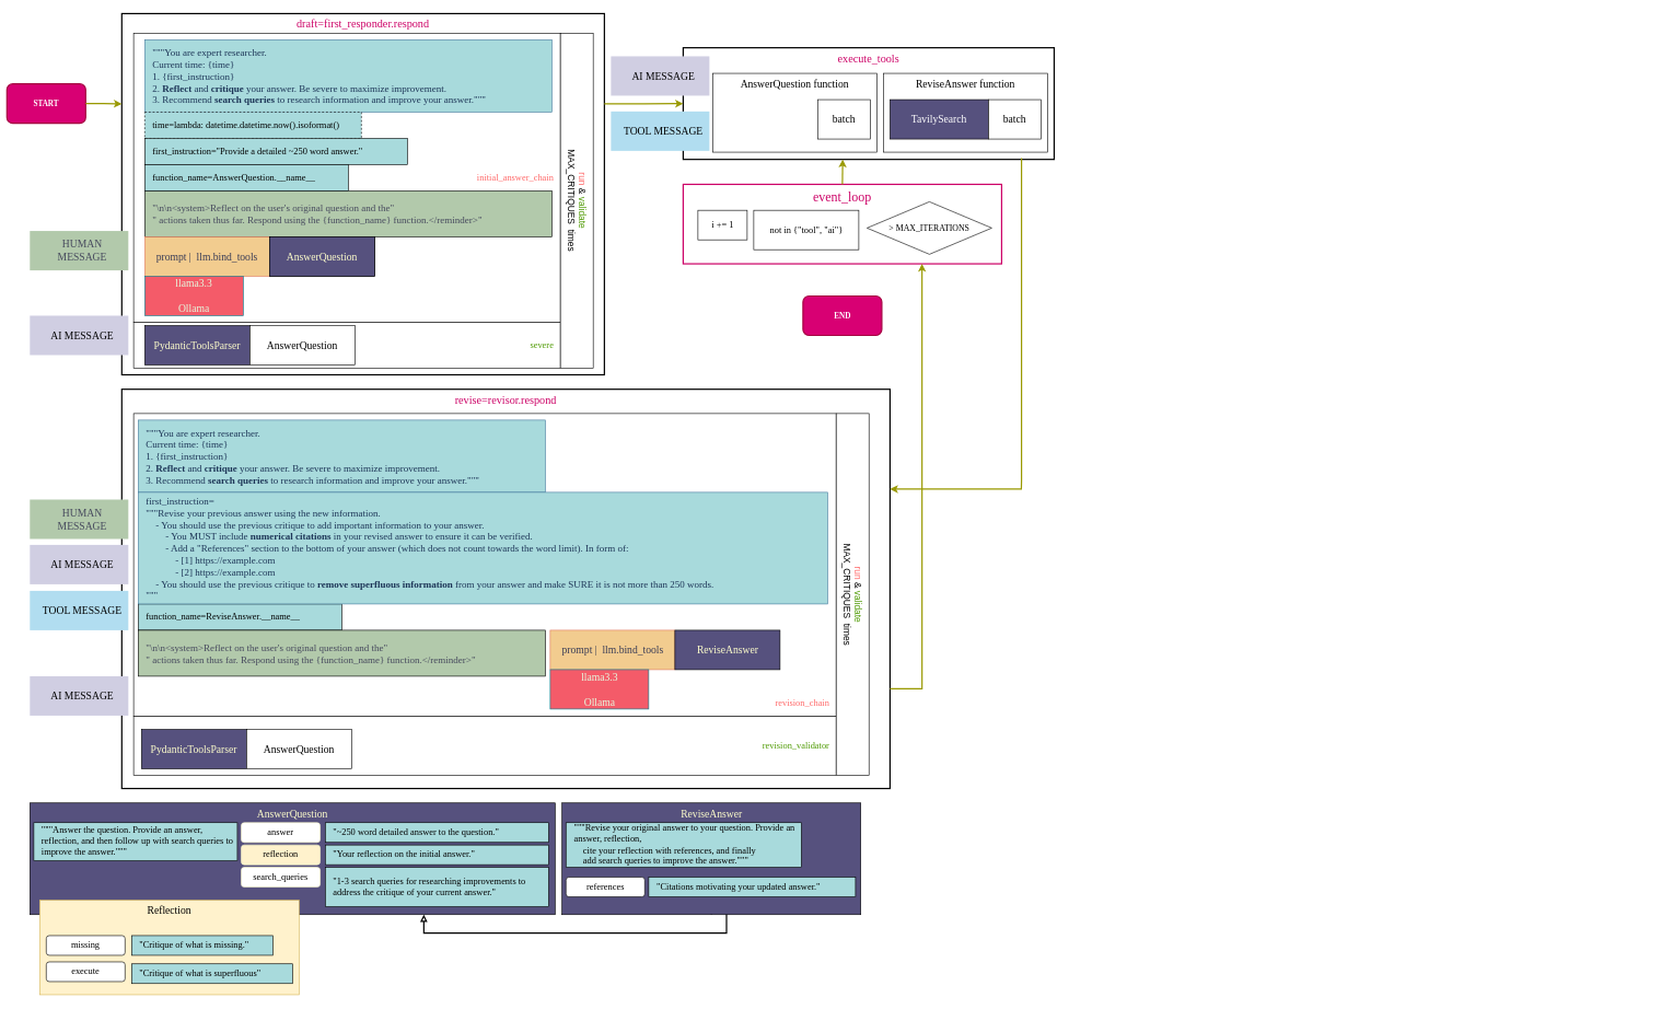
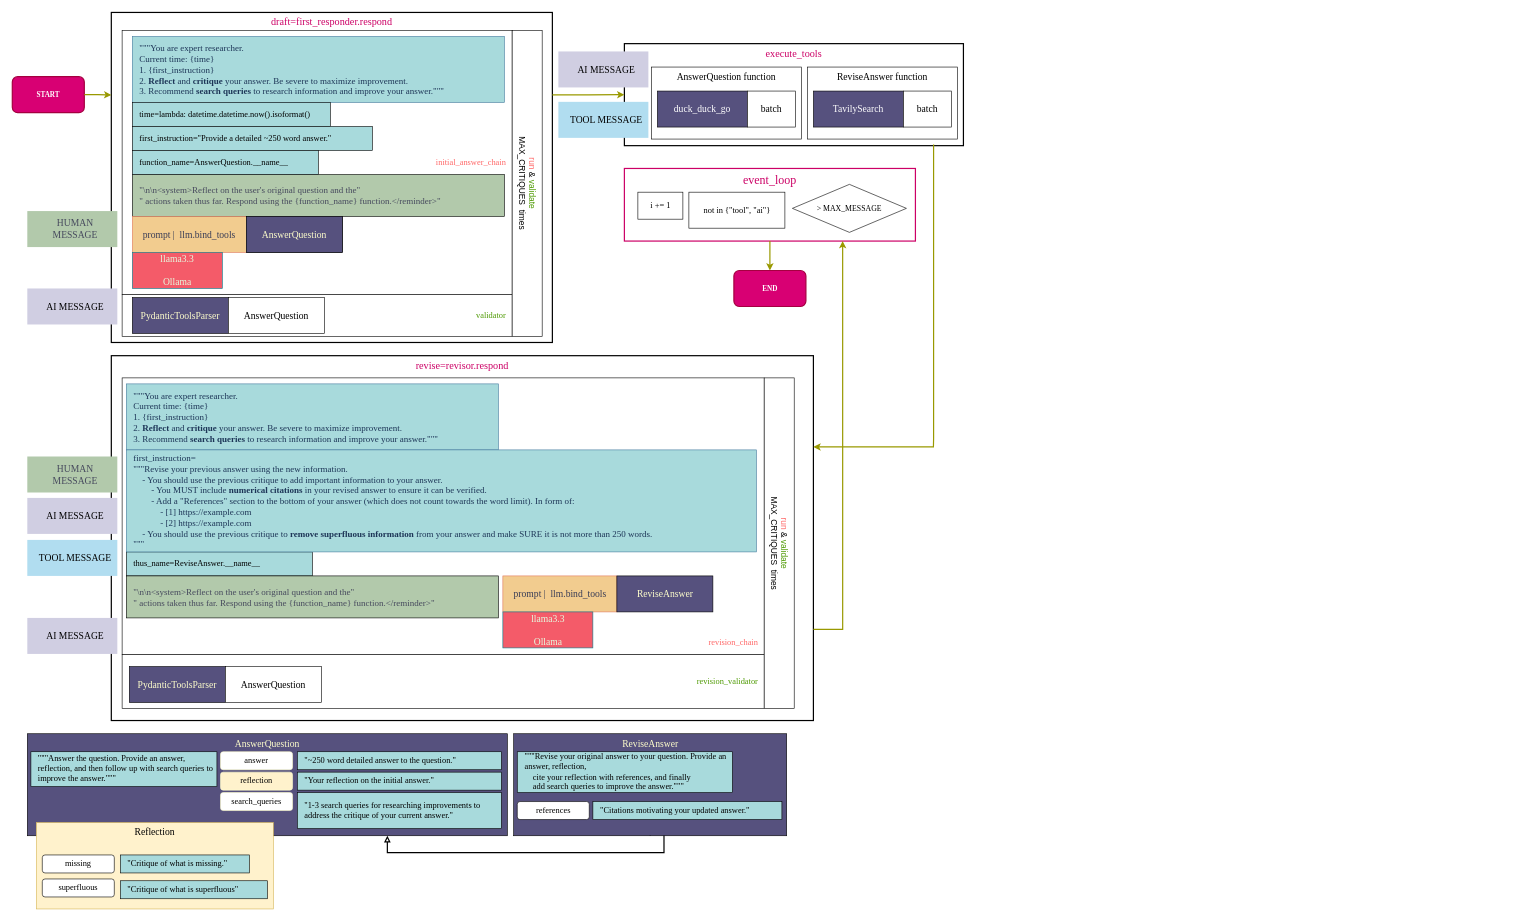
- <mxCell id="16" value="START" style="rounded=1;whiteSpace=wrap;html=1;strokeColor=#A50040;fillColor=#d80073;fontFamily=Nunito;strokeWidth=2;fontStyle=1;fontColor=#ffffff;" parent="1" vertex="1"><mxGeometry x="10" y="127" width="120" height="60" as="geometry" /></mxCell>
+ <mxCell id="16" value="START" style="rounded=1;whiteSpace=wrap;html=1;strokeColor=#A50040;fillColor=#d80073;fontFamily=Nunito;strokeWidth=2;fontStyle=1;fontColor=#ffffff;" parent="1" vertex="1"><mxGeometry x="20" y="127" width="120" height="60" as="geometry" /></mxCell>
+ <mxCell id="25" value="duck_duck_go" style="rounded=0;whiteSpace=wrap;fontFamily=Nunito;fontSize=16;labelBackgroundColor=none;fontColor=#FFFFFF;fontStyle=0;verticalAlign=middle;fillColor=#56517E;align=center;" parent="1" vertex="1"><mxGeometry x="1095" y="151" width="150" height="60" as="geometry" /></mxCell>
- <mxCell id="32" value="time=lambda: datetime.datetime.now().isoformat()" style="rounded=0;whiteSpace=wrap;fillColor=#A8DADC;fontSize=14;align=left;spacingLeft=10;fontFamily=Nunito;dashed=1;" parent="1" vertex="1"><mxGeometry x="220" y="170" width="330" height="40" as="geometry" /></mxCell>
+ <mxCell id="32" value="time=lambda: datetime.datetime.now().isoformat()" style="rounded=0;whiteSpace=wrap;fillColor=#A8DADC;fontSize=14;align=left;spacingLeft=10;fontFamily=Nunito;" parent="1" vertex="1"><mxGeometry x="220" y="170" width="330" height="40" as="geometry" /></mxCell>
- <mxCell id="54" style="rounded=0;orthogonalLoop=1;jettySize=auto;html=1;strokeColor=#999900;strokeWidth=2;fontFamily=Nunito;entryX=0.43;entryY=1;entryDx=0;entryDy=0;exitX=0.5;exitY=0;exitDx=0;exitDy=0;entryPerimeter=0;" parent="1" source="12" target="2" edge="1"><mxGeometry relative="1" as="geometry"><mxPoint x="925" y="481" as="sourcePoint" /><mxPoint x="1245" y="221" as="targetPoint" /></mxGeometry></mxCell>
- <mxCell id="56" value="&gt; MAX_ITERATIONS" style="rhombus;whiteSpace=wrap;fontSize=13;fontFamily=Nunito;" parent="1" vertex="1"><mxGeometry x="1320" y="306.5" width="190" height="80" as="geometry" /></mxCell>
+ <mxCell id="56" value="&gt; MAX_MESSAGE" style="rhombus;whiteSpace=wrap;fontSize=13;fontFamily=Nunito;" parent="1" vertex="1"><mxGeometry x="1320" y="306.5" width="190" height="80" as="geometry" /></mxCell>
+ <mxCell id="13" style="rounded=0;orthogonalLoop=1;jettySize=auto;html=1;exitX=0.5;exitY=1;exitDx=0;exitDy=0;entryX=0.5;entryY=0;entryDx=0;entryDy=0;strokeColor=#999900;strokeWidth=2;fontFamily=Nunito;" parent="1" source="12" target="17" edge="1"><mxGeometry relative="1" as="geometry" /></mxCell>
- <mxCell id="36" value="severe" style="rounded=0;whiteSpace=wrap;align=right;fontSize=14;fontFamily=Nunito;fontColor=#4D9900;spacing=10;" parent="1" vertex="1"><mxGeometry x="203" y="490" width="650" height="70" as="geometry" /></mxCell>
+ <mxCell id="36" value="validator" style="rounded=0;whiteSpace=wrap;align=right;fontSize=14;fontFamily=Nunito;fontColor=#4D9900;spacing=10;" parent="1" vertex="1"><mxGeometry x="203" y="490" width="650" height="70" as="geometry" /></mxCell>
- <mxCell id="43" value="function_name=ReviseAnswer.__name__" style="rounded=0;whiteSpace=wrap;fillColor=#A8DADC;fontSize=14;align=left;spacingLeft=10;fontFamily=Nunito;" parent="1" vertex="1"><mxGeometry x="210" y="919" width="310" height="40" as="geometry" /></mxCell>
+ <mxCell id="43" value="thus_name=ReviseAnswer.__name__" style="rounded=0;whiteSpace=wrap;fillColor=#A8DADC;fontSize=14;align=left;spacingLeft=10;fontFamily=Nunito;" parent="1" vertex="1"><mxGeometry x="210" y="919" width="310" height="40" as="geometry" /></mxCell>
- <mxCell id="30" value="execute" style="rounded=1;whiteSpace=wrap;fontSize=14;fontFamily=Nunito;" parent="1" vertex="1"><mxGeometry x="70" y="1464" width="120" height="30" as="geometry" /></mxCell>
+ <mxCell id="30" value="superfluous" style="rounded=1;whiteSpace=wrap;fontSize=14;fontFamily=Nunito;" parent="1" vertex="1"><mxGeometry x="70" y="1464" width="120" height="30" as="geometry" /></mxCell>
